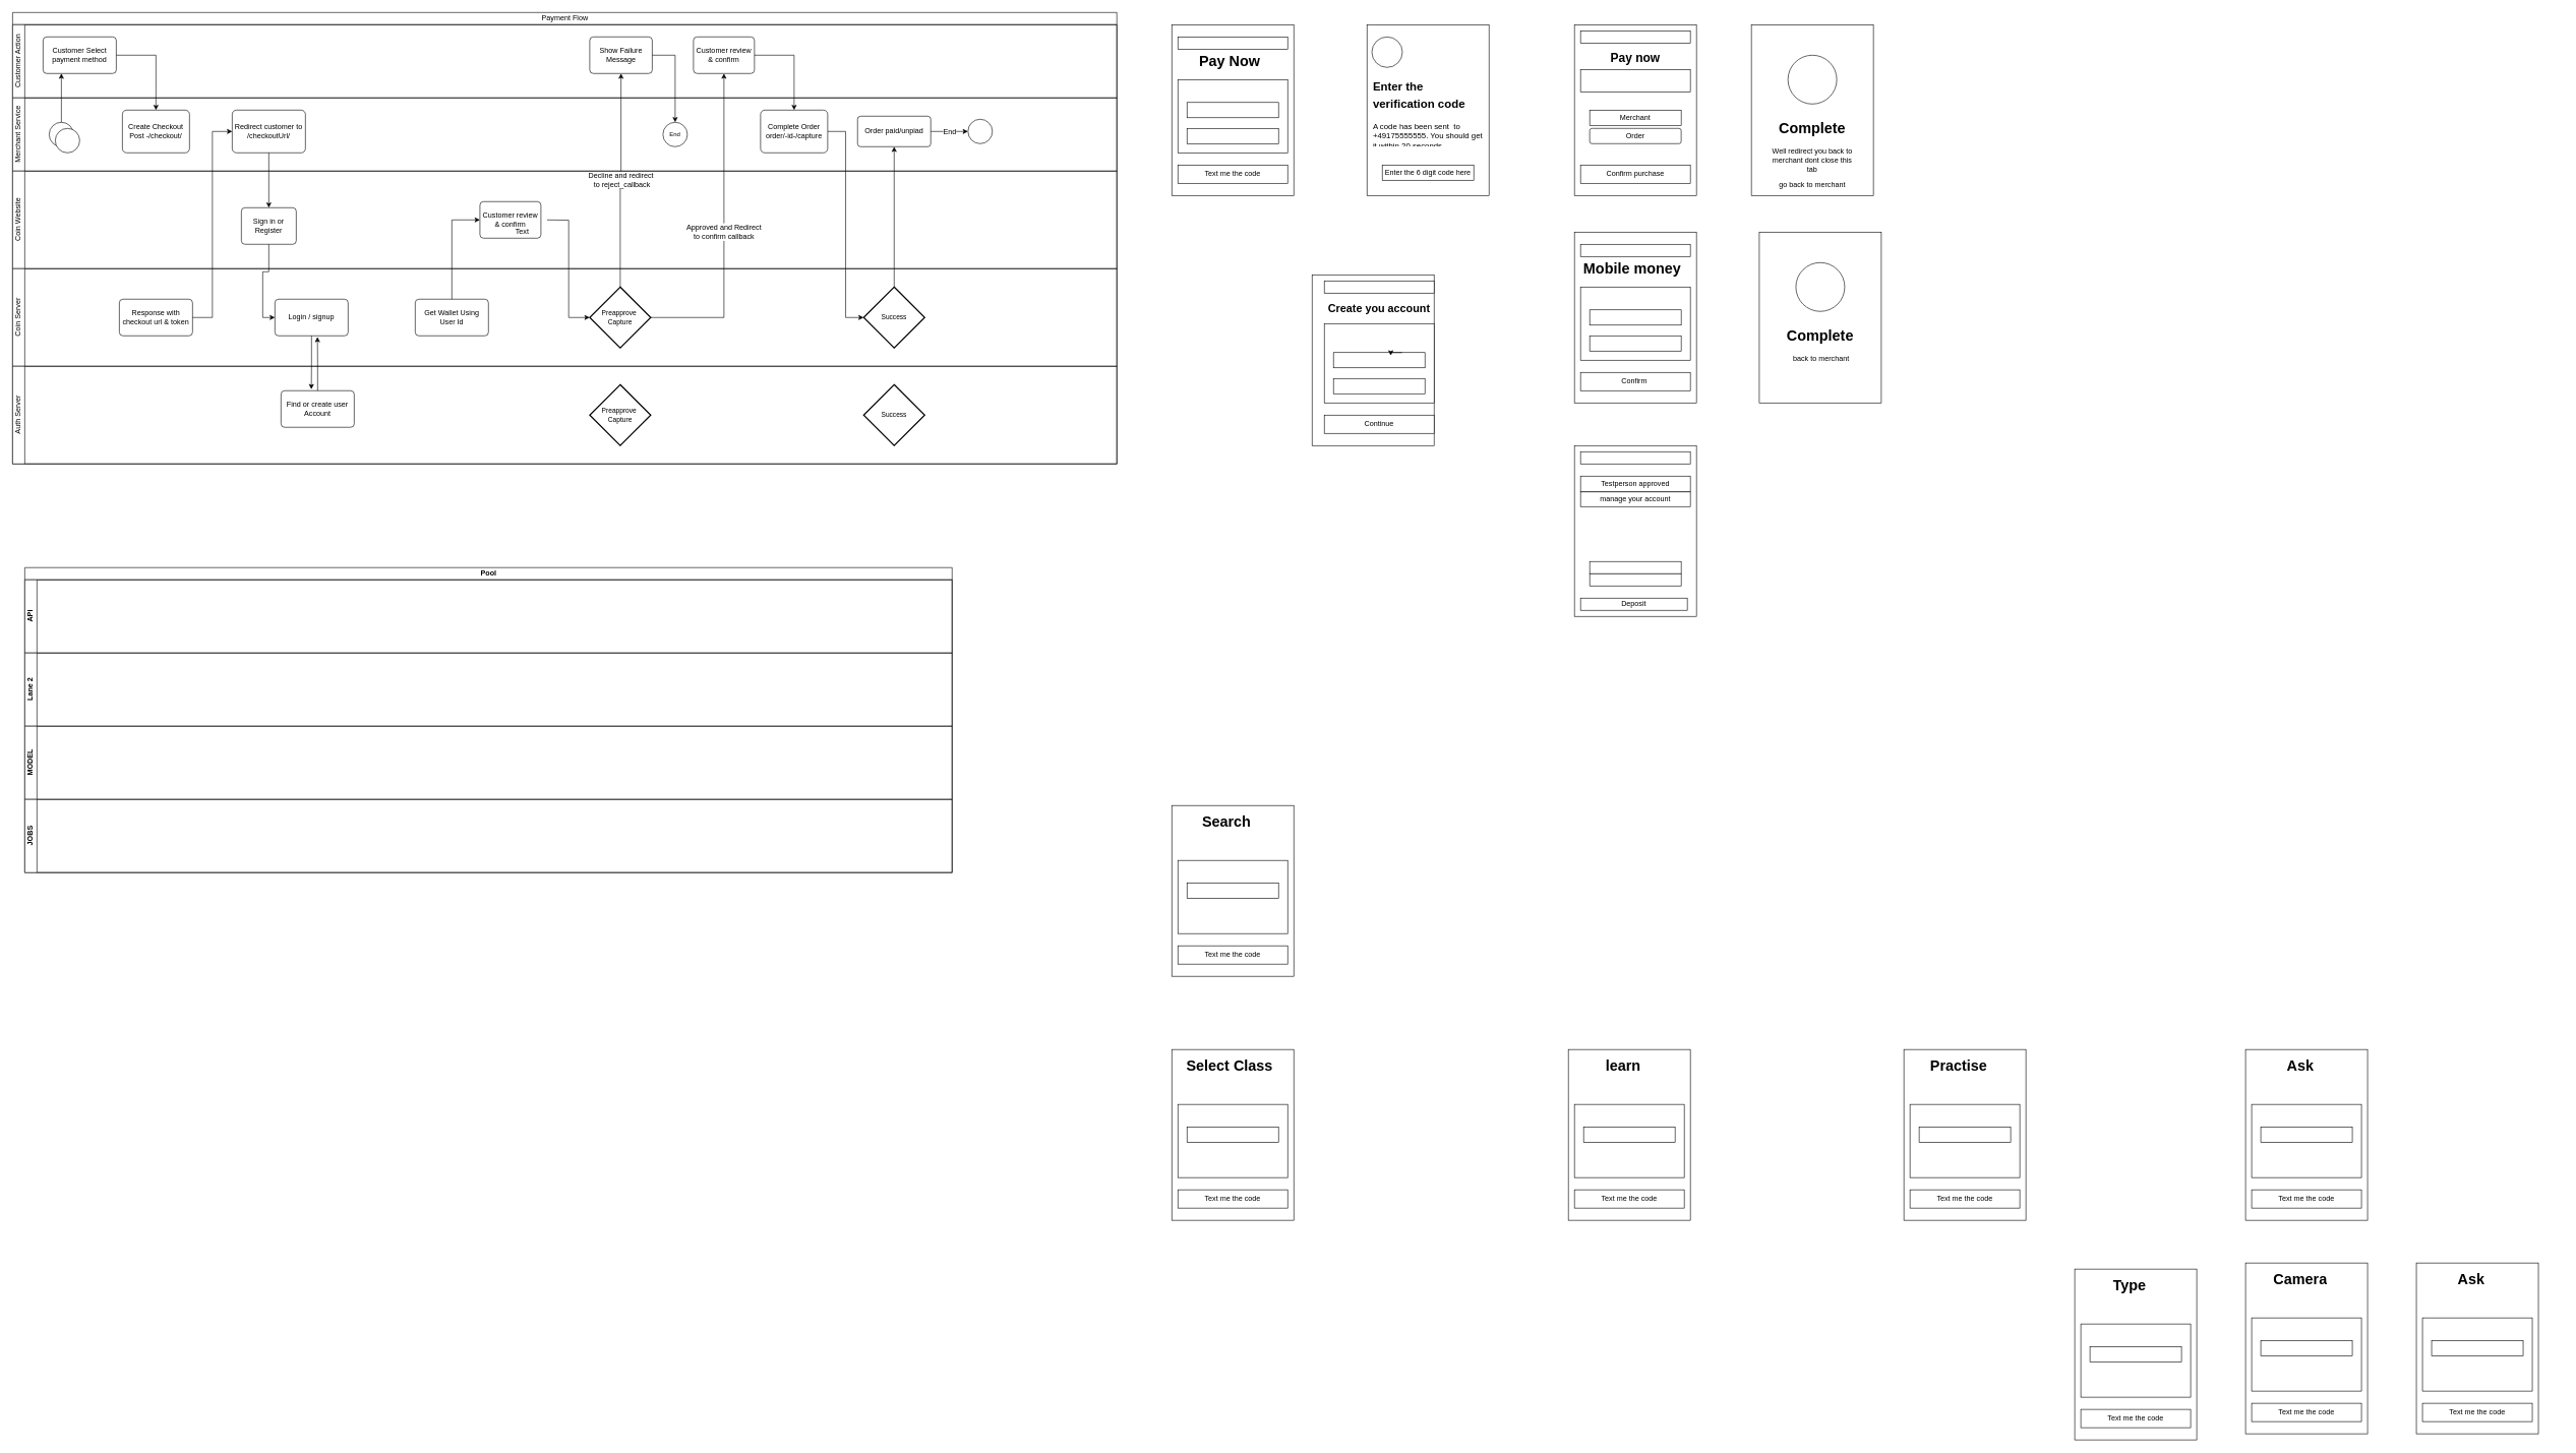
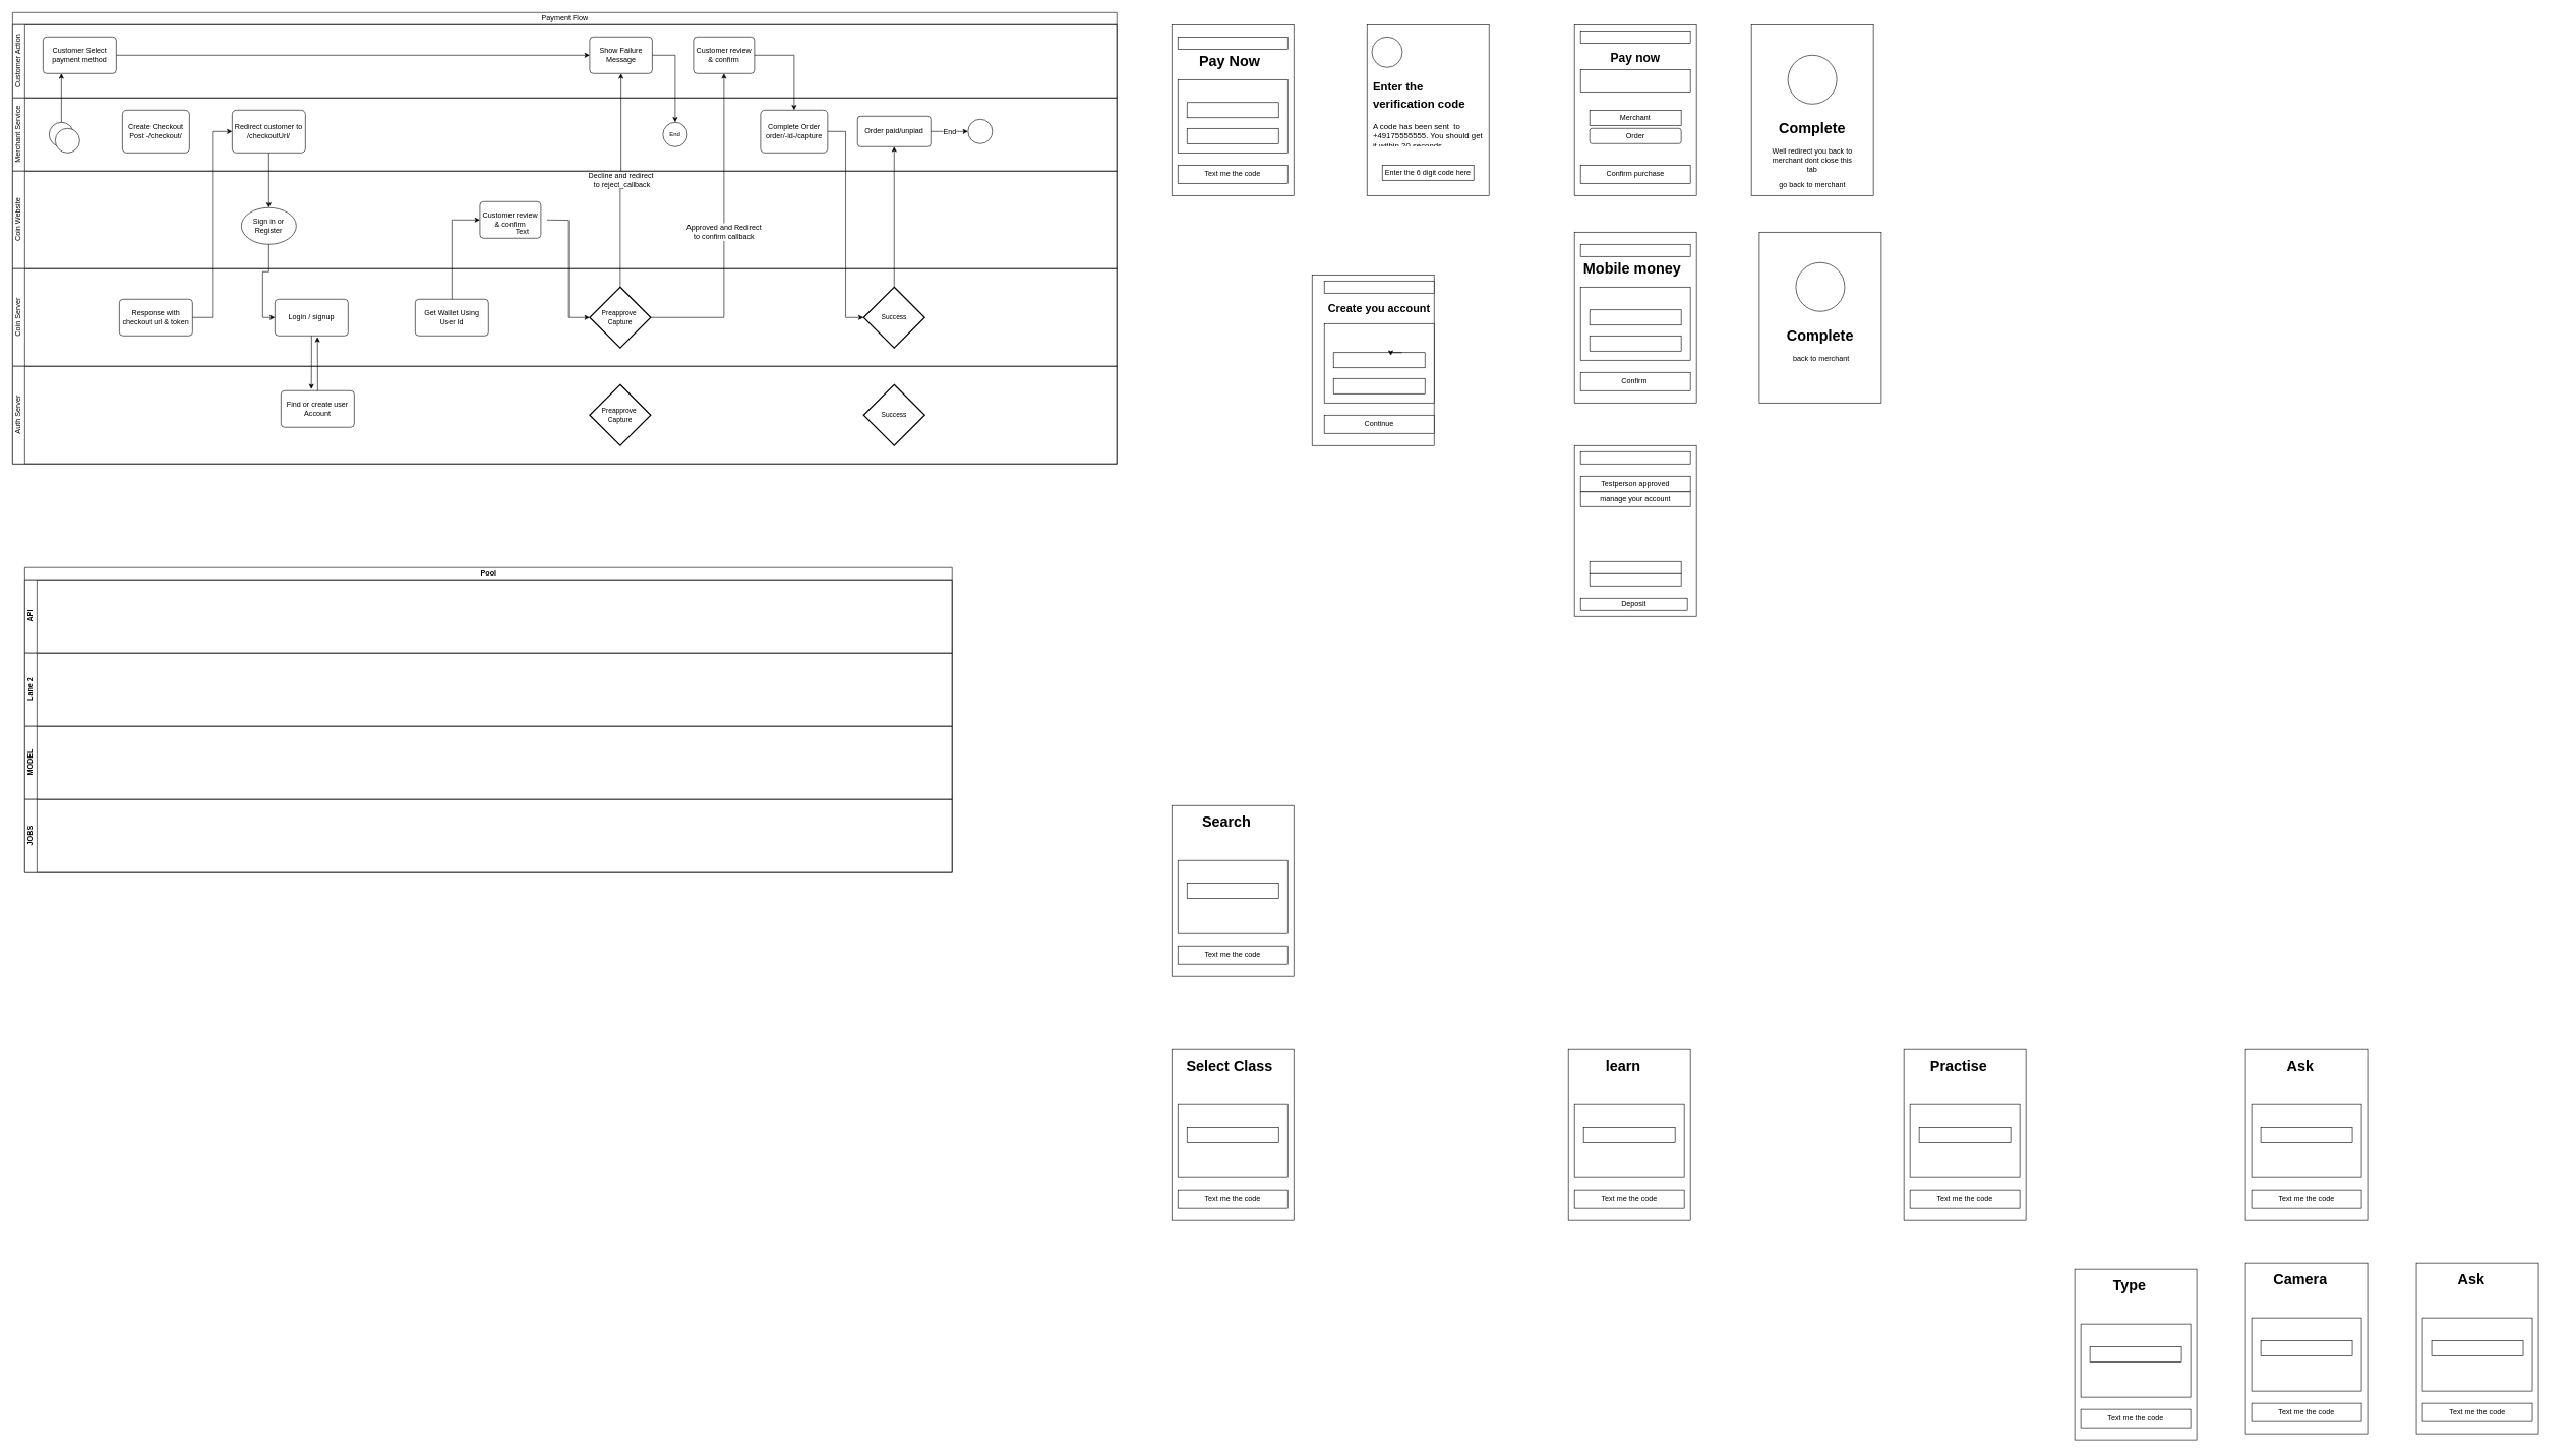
- <mxCell id="36" style="edgeStyle=orthogonalEdgeStyle;rounded=0;orthogonalLoop=1;jettySize=auto;html=1;entryX=0.5;entryY=0;entryDx=0;entryDy=0;fontSize=12;" parent="2" source="4" target="16" edge="1"><mxGeometry relative="1" as="geometry" /></mxCell>
+ <mxCell id="36" style="edgeStyle=orthogonalEdgeStyle;rounded=0;orthogonalLoop=1;jettySize=auto;html=1;fontSize=12;" parent="2" source="4" target="6" edge="1"><mxGeometry relative="1" as="geometry" /></mxCell>
- <mxCell id="26" value="Sign in or Register" style="rounded=1;arcSize=10;whiteSpace=wrap;html=1;align=center;fontSize=12;" parent="23" vertex="1"><mxGeometry x="375" y="60" width="90" height="60" as="geometry" /></mxCell>
+ <mxCell id="26" value="Sign in or Register" style="ellipse;arcSize=10;whiteSpace=wrap;html=1;align=center;fontSize=12;" parent="23" vertex="1"><mxGeometry x="375" y="60" width="90" height="60" as="geometry" /></mxCell>
